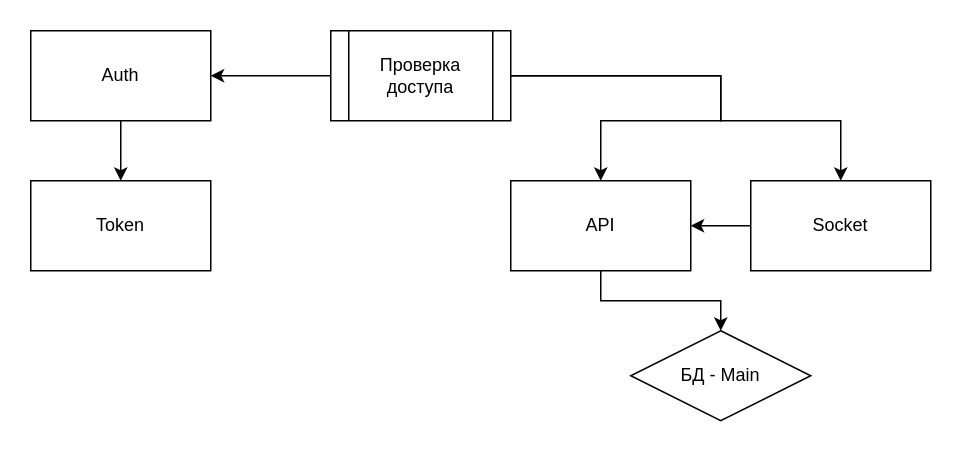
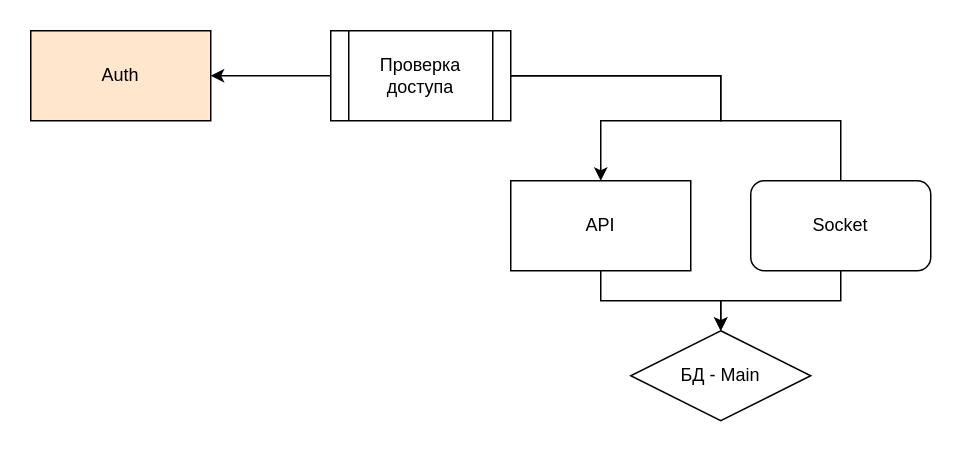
- <mxCell id="7" value="Auth" style="whiteSpace=wrap;html=1;" vertex="1" parent="1"><mxGeometry x="20" y="20" width="120" height="60" as="geometry" /></mxCell>
+ <mxCell id="7" value="Auth" style="whiteSpace=wrap;html=1;fillColor=#ffe6cc;" vertex="1" parent="1"><mxGeometry x="20" y="20" width="120" height="60" as="geometry" /></mxCell>
- <mxCell id="6" value="" style="edgeStyle=orthogonalEdgeStyle;rounded=0;orthogonalLoop=1;jettySize=auto;html=1;" edge="1" parent="1" source="7" target="8"><mxGeometry relative="1" as="geometry" /></mxCell>
- <mxCell id="4" value="" style="edgeStyle=orthogonalEdgeStyle;rounded=0;orthogonalLoop=1;jettySize=auto;html=1;exitX=1;exitY=0.5;exitDx=0;exitDy=0;entryX=0.5;entryY=0;entryDx=0;entryDy=0;" edge="1" parent="1" source="5" target="12"><mxGeometry relative="1" as="geometry"><mxPoint x="280" y="-60" as="targetPoint" /><Array as="points"><mxPoint x="480" y="50" /><mxPoint x="480" y="80" /><mxPoint x="560" y="80" /></Array></mxGeometry></mxCell>
+ <mxCell id="4" value="" style="edgeStyle=orthogonalEdgeStyle;rounded=0;orthogonalLoop=1;jettySize=auto;html=1;exitX=1;exitY=0.5;exitDx=0;exitDy=0;entryX=0.5;entryY=0;entryDx=0;entryDy=0;endArrow=none;" edge="1" parent="1" source="5" target="12"><mxGeometry relative="1" as="geometry"><mxPoint x="280" y="-60" as="targetPoint" /><Array as="points"><mxPoint x="480" y="50" /><mxPoint x="480" y="80" /><mxPoint x="560" y="80" /></Array></mxGeometry></mxCell>
- <mxCell id="8" value="Token" style="whiteSpace=wrap;html=1;" vertex="1" parent="1"><mxGeometry x="20" y="120" width="120" height="60" as="geometry" /></mxCell>
- <mxCell id="11" value="" style="edgeStyle=orthogonalEdgeStyle;rounded=0;orthogonalLoop=1;jettySize=auto;html=1;" edge="1" parent="1" source="12" target="10"><mxGeometry relative="1" as="geometry" /></mxCell>
+ <mxCell id="11" value="" style="edgeStyle=orthogonalEdgeStyle;rounded=0;orthogonalLoop=1;jettySize=auto;html=1;" edge="1" parent="1" source="12" target="13"><mxGeometry relative="1" as="geometry" /></mxCell>
- <mxCell id="12" value="Socket" style="whiteSpace=wrap;html=1;" vertex="1" parent="1"><mxGeometry x="500" y="120" width="120" height="60" as="geometry" /></mxCell>
+ <mxCell id="12" value="Socket" style="whiteSpace=wrap;html=1;rounded=1;" vertex="1" parent="1"><mxGeometry x="500" y="120" width="120" height="60" as="geometry" /></mxCell>
